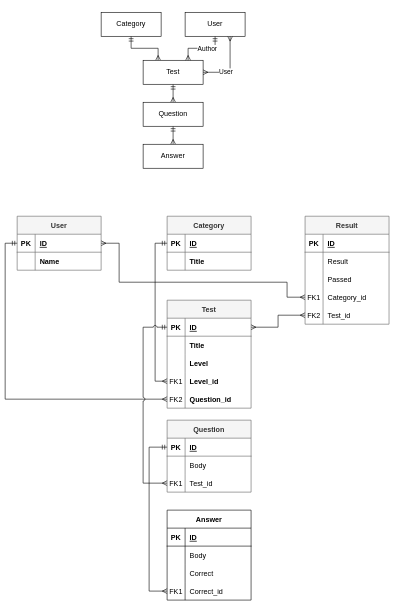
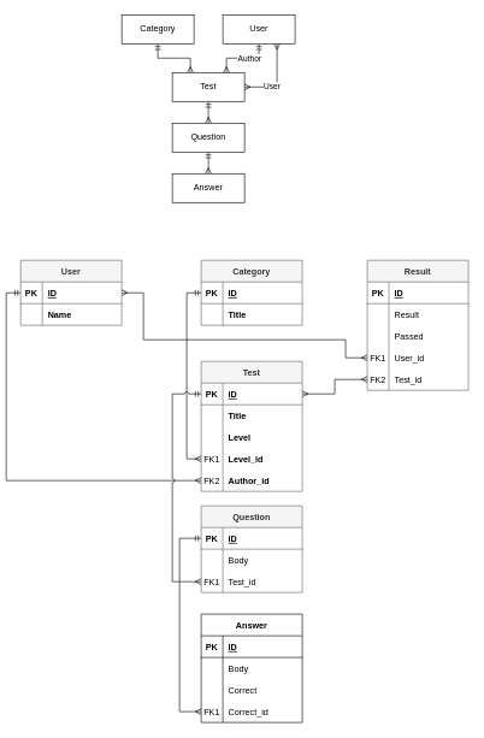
- <mxCell id="79" value="Category_id" style="shape=partialRectangle;overflow=hidden;connectable=0;fillColor=none;align=left;strokeColor=inherit;top=0;left=0;bottom=0;right=0;spacingLeft=6;" vertex="1" parent="77"><mxGeometry x="30" width="110" height="30" as="geometry"><mxRectangle width="110" height="30" as="alternateBounds" /></mxGeometry></mxCell>
+ <mxCell id="79" value="User_id" style="shape=partialRectangle;overflow=hidden;connectable=0;fillColor=none;align=left;strokeColor=inherit;top=0;left=0;bottom=0;right=0;spacingLeft=6;" vertex="1" parent="77"><mxGeometry x="30" width="110" height="30" as="geometry"><mxRectangle width="110" height="30" as="alternateBounds" /></mxGeometry></mxCell>
- <mxCell id="43" value="Question_id" style="shape=partialRectangle;overflow=hidden;connectable=0;fillColor=none;align=left;strokeColor=inherit;top=0;left=0;bottom=0;right=0;spacingLeft=6;fontStyle=1" vertex="1" parent="41"><mxGeometry x="30" width="110" height="30" as="geometry"><mxRectangle width="110" height="30" as="alternateBounds" /></mxGeometry></mxCell>
+ <mxCell id="43" value="Author_id" style="shape=partialRectangle;overflow=hidden;connectable=0;fillColor=none;align=left;strokeColor=inherit;top=0;left=0;bottom=0;right=0;spacingLeft=6;fontStyle=1" vertex="1" parent="41"><mxGeometry x="30" width="110" height="30" as="geometry"><mxRectangle width="110" height="30" as="alternateBounds" /></mxGeometry></mxCell>
